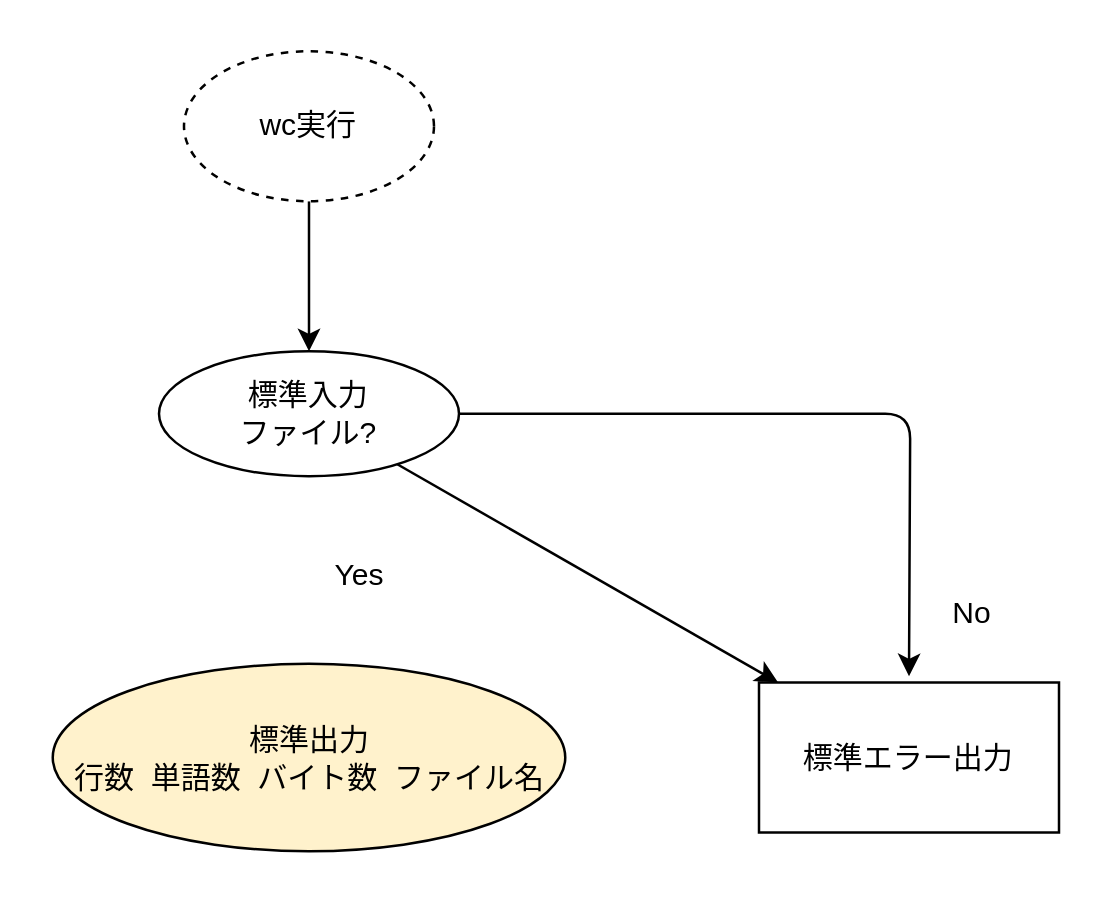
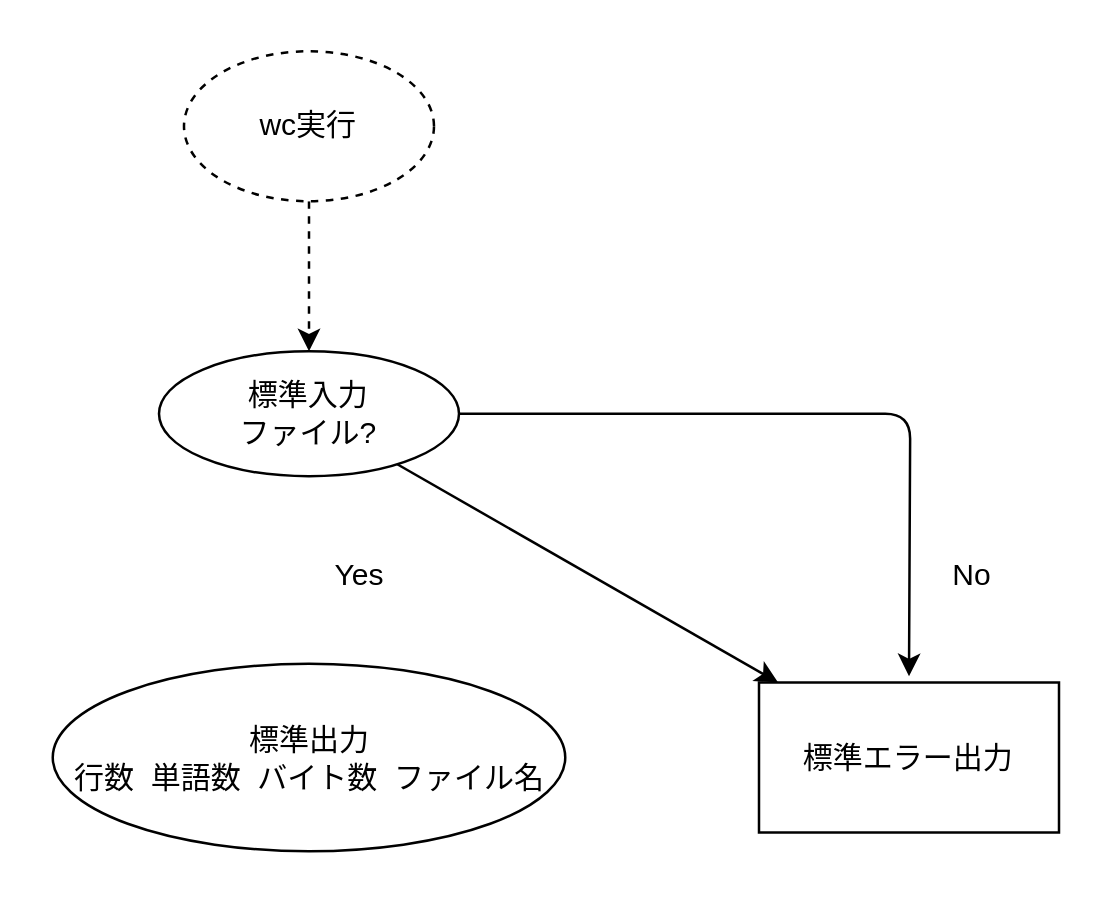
- <mxCell id="2" value="" style="edgeStyle=none;html=1;" edge="1" parent="1" source="3" target="6"><mxGeometry relative="1" as="geometry" /></mxCell>
+ <mxCell id="2" value="" style="edgeStyle=none;html=1;dashed=1;" edge="1" parent="1" source="3" target="6"><mxGeometry relative="1" as="geometry" /></mxCell>
- <mxCell id="10" value="No" style="text;html=1;align=center;verticalAlign=middle;resizable=0;points=[];autosize=1;strokeColor=none;fillColor=none;" vertex="1" parent="1"><mxGeometry x="373" y="235" width="30" height="20" as="geometry" /></mxCell>
+ <mxCell id="10" value="No" style="text;html=1;align=center;verticalAlign=middle;resizable=0;points=[];autosize=1;strokeColor=none;fillColor=none;" vertex="1" parent="1"><mxGeometry x="373" y="220" width="30" height="20" as="geometry" /></mxCell>
- <mxCell id="7" value="標準出力&lt;br&gt;行数&amp;nbsp; 単語数&amp;nbsp; バイト数&amp;nbsp; ファイル名" style="ellipse;whiteSpace=wrap;html=1;fillColor=#fff2cc;" vertex="1" parent="1"><mxGeometry x="20.5" y="265" width="205" height="75" as="geometry" /></mxCell>
+ <mxCell id="7" value="標準出力&lt;br&gt;行数&amp;nbsp; 単語数&amp;nbsp; バイト数&amp;nbsp; ファイル名" style="ellipse;whiteSpace=wrap;html=1;" vertex="1" parent="1"><mxGeometry x="20.5" y="265" width="205" height="75" as="geometry" /></mxCell>
